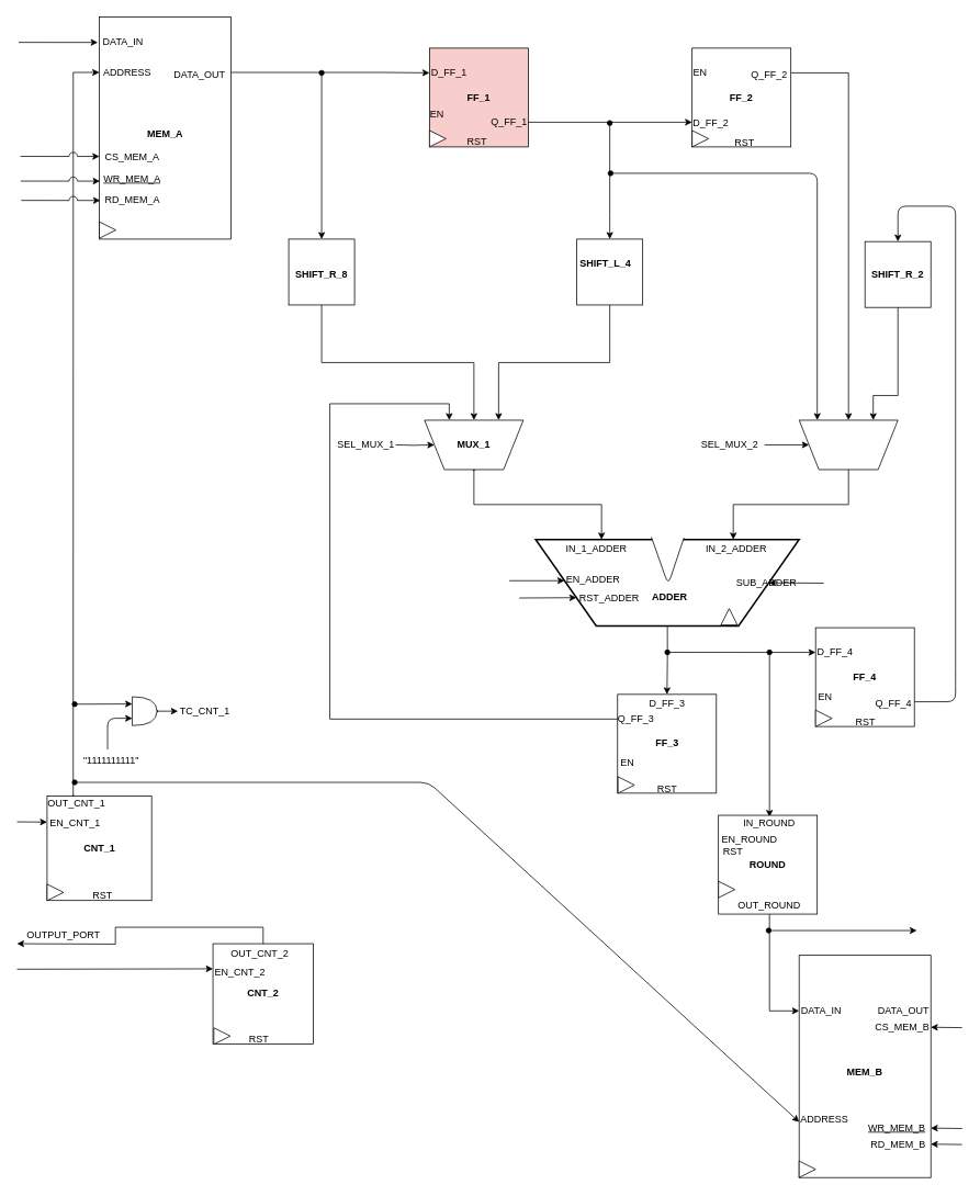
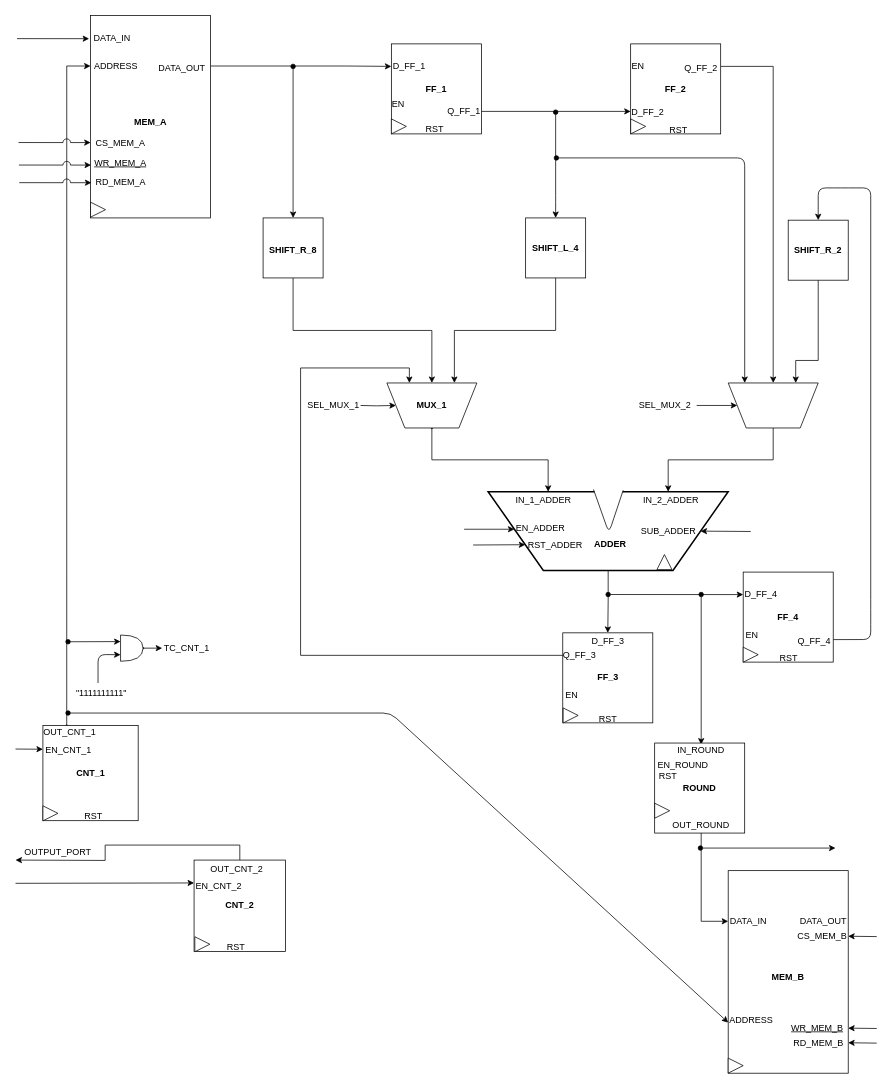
- <mxCell id="14" value="&lt;b&gt;FF_1&lt;/b&gt;" style="whiteSpace=wrap;html=1;aspect=fixed;fillColor=#f8cecc;" parent="1" vertex="1"><mxGeometry x="521" y="58" width="120" height="120" as="geometry" /></mxCell>
+ <mxCell id="14" value="&lt;b&gt;FF_1&lt;/b&gt;" style="whiteSpace=wrap;html=1;aspect=fixed;" parent="1" vertex="1"><mxGeometry x="521" y="58" width="120" height="120" as="geometry" /></mxCell>
- <mxCell id="30" value="&lt;b&gt;SHIFT_L_4&lt;/b&gt;" style="text;html=1;strokeColor=none;fillColor=none;align=center;verticalAlign=middle;whiteSpace=wrap;rounded=0;" parent="1" vertex="1"><mxGeometry x="715" y="310" width="40" height="20" as="geometry" /></mxCell>
+ <mxCell id="30" value="&lt;b&gt;SHIFT_L_4&lt;/b&gt;" style="text;html=1;strokeColor=none;fillColor=none;align=center;verticalAlign=middle;whiteSpace=wrap;rounded=0;" parent="1" vertex="1"><mxGeometry x="720" y="320" width="40" height="20" as="geometry" /></mxCell>
- <mxCell id="75" value="SUB_ADDER" style="text;html=1;strokeColor=none;fillColor=none;align=center;verticalAlign=middle;whiteSpace=wrap;rounded=0;" parent="1" vertex="1"><mxGeometry x="892.5" y="698" width="75" height="20" as="geometry" /></mxCell>
+ <mxCell id="75" value="SUB_ADDER" style="text;html=1;strokeColor=none;fillColor=none;align=center;verticalAlign=middle;whiteSpace=wrap;rounded=0;" parent="1" vertex="1"><mxGeometry x="852.5" y="698" width="75" height="20" as="geometry" /></mxCell>
